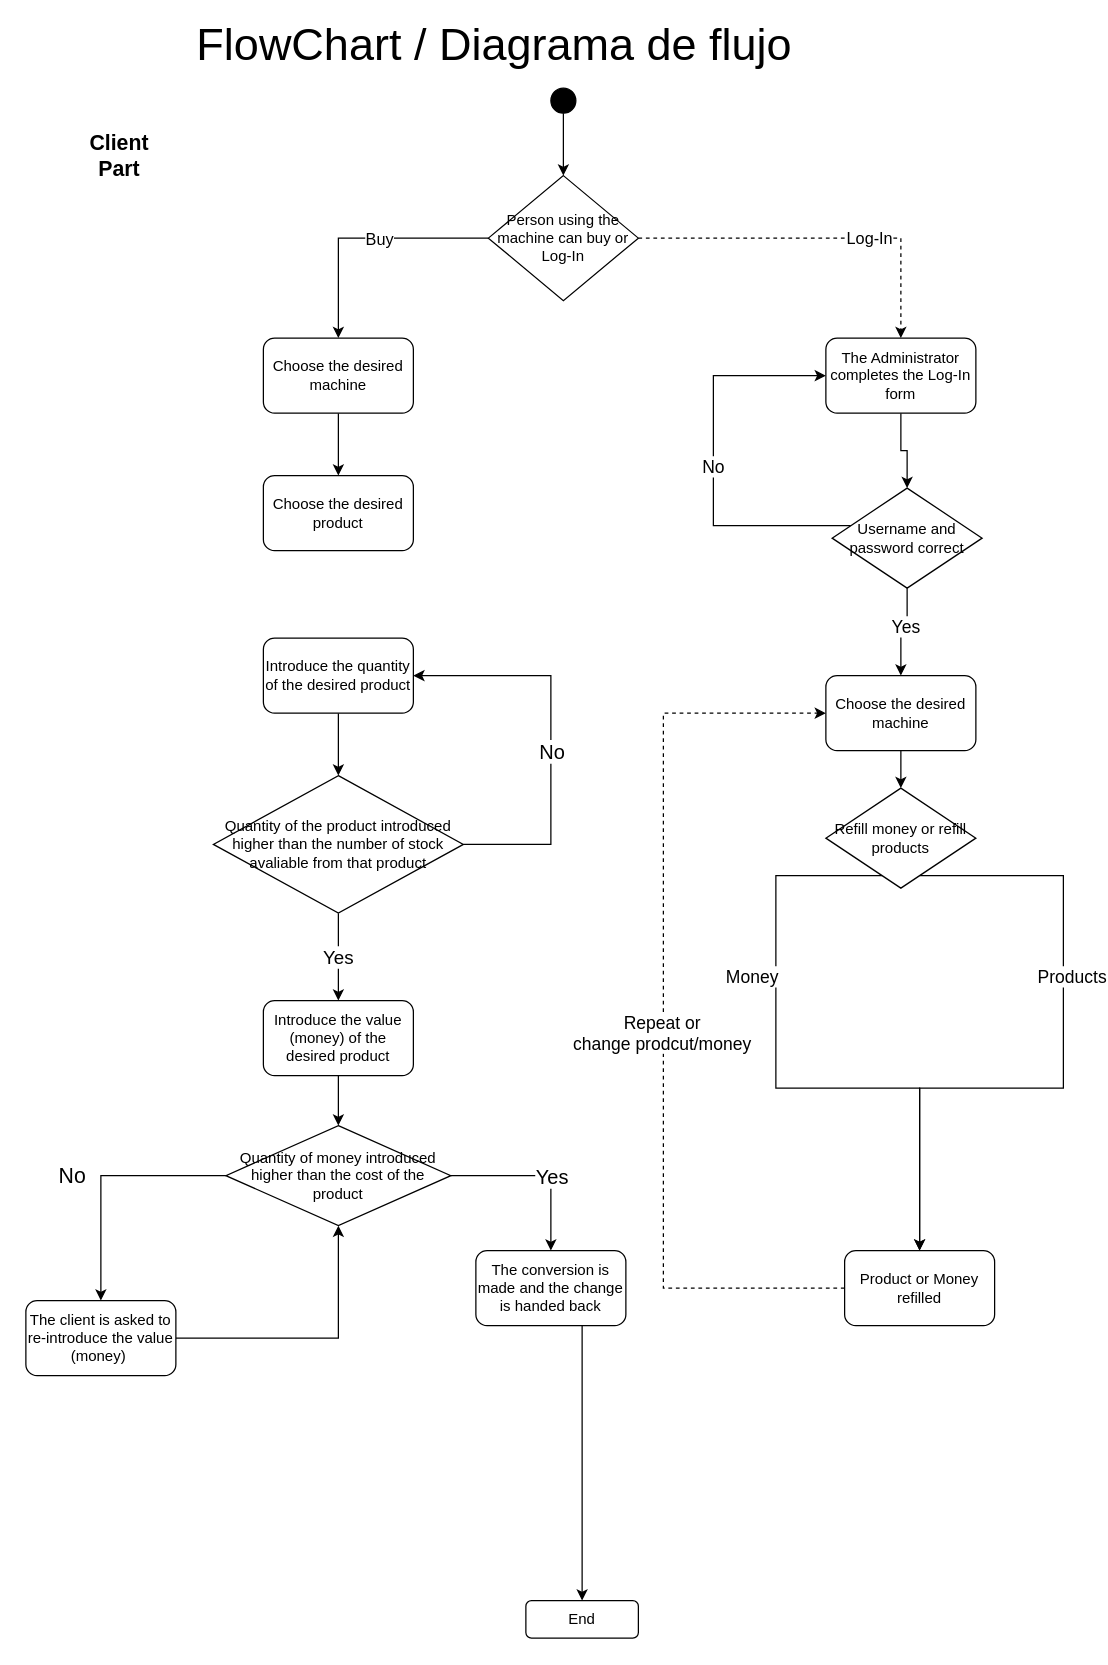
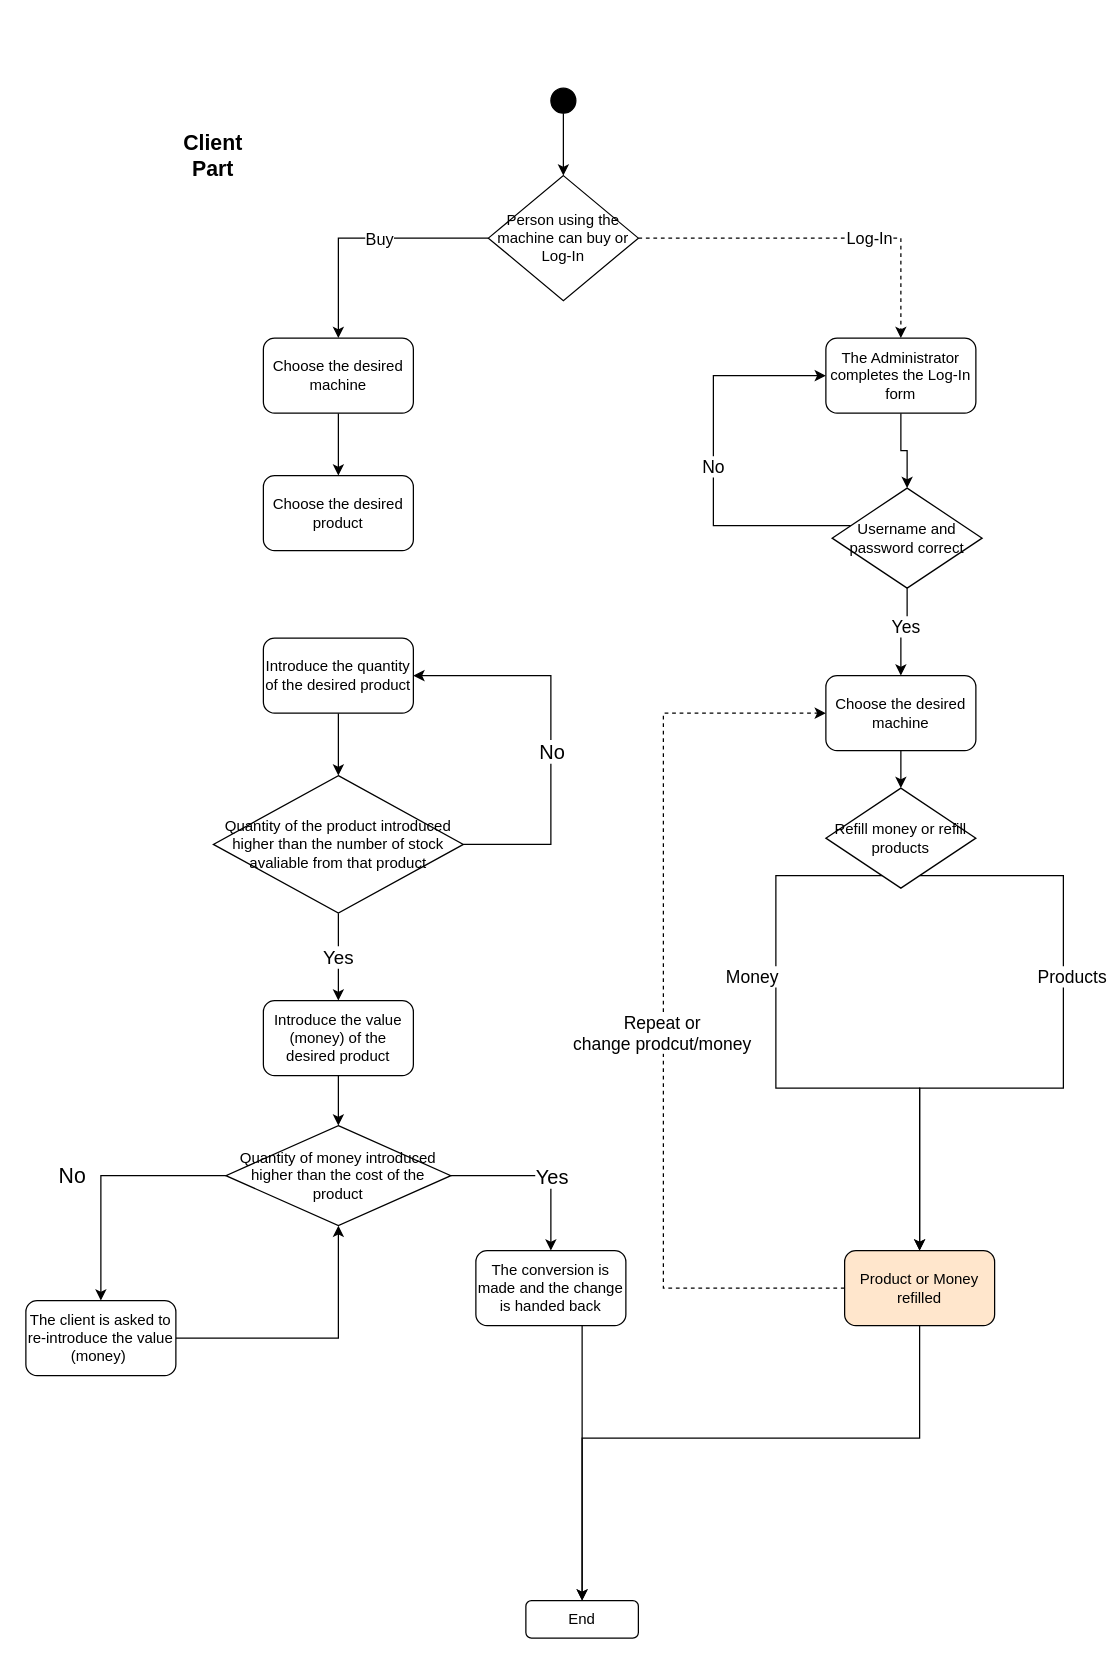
- <mxCell id="14" value="&lt;font style=&quot;font-size: 36px&quot;&gt;FlowChart / Diagrama de flujo&lt;br&gt;&lt;/font&gt;" style="text;html=1;strokeColor=none;fillColor=none;align=center;verticalAlign=middle;whiteSpace=wrap;rounded=0;" parent="1" vertex="1"><mxGeometry x="140" y="20" width="510" height="30" as="geometry" /></mxCell>
- <mxCell id="32" value="Client Part" style="text;html=1;strokeColor=none;fillColor=none;align=center;verticalAlign=middle;whiteSpace=wrap;rounded=0;fontSize=17;fontStyle=1" vertex="1" parent="1"><mxGeometry x="65" y="110" width="60" height="30" as="geometry" /></mxCell>
+ <mxCell id="32" value="Client Part" style="text;html=1;strokeColor=none;fillColor=none;align=center;verticalAlign=middle;whiteSpace=wrap;rounded=0;fontSize=17;fontStyle=1" vertex="1" parent="1"><mxGeometry x="140" y="110" width="60" height="30" as="geometry" /></mxCell>
- <mxCell id="48" value="Product or Money refilled" style="rounded=1;whiteSpace=wrap;html=1;" vertex="1" parent="1"><mxGeometry x="675" y="1000" width="120" height="60" as="geometry" /></mxCell>
+ <mxCell id="48" value="Product or Money refilled" style="rounded=1;whiteSpace=wrap;html=1;fillColor=#ffe6cc;" vertex="1" parent="1"><mxGeometry x="675" y="1000" width="120" height="60" as="geometry" /></mxCell>
+ <mxCell id="47" style="edgeStyle=orthogonalEdgeStyle;rounded=0;orthogonalLoop=1;jettySize=auto;html=1;entryX=0.5;entryY=0;entryDx=0;entryDy=0;" edge="1" parent="1" source="48" target="11"><mxGeometry relative="1" as="geometry"><Array as="points"><mxPoint x="735" y="1150" /><mxPoint x="465" y="1150" /></Array></mxGeometry></mxCell>
